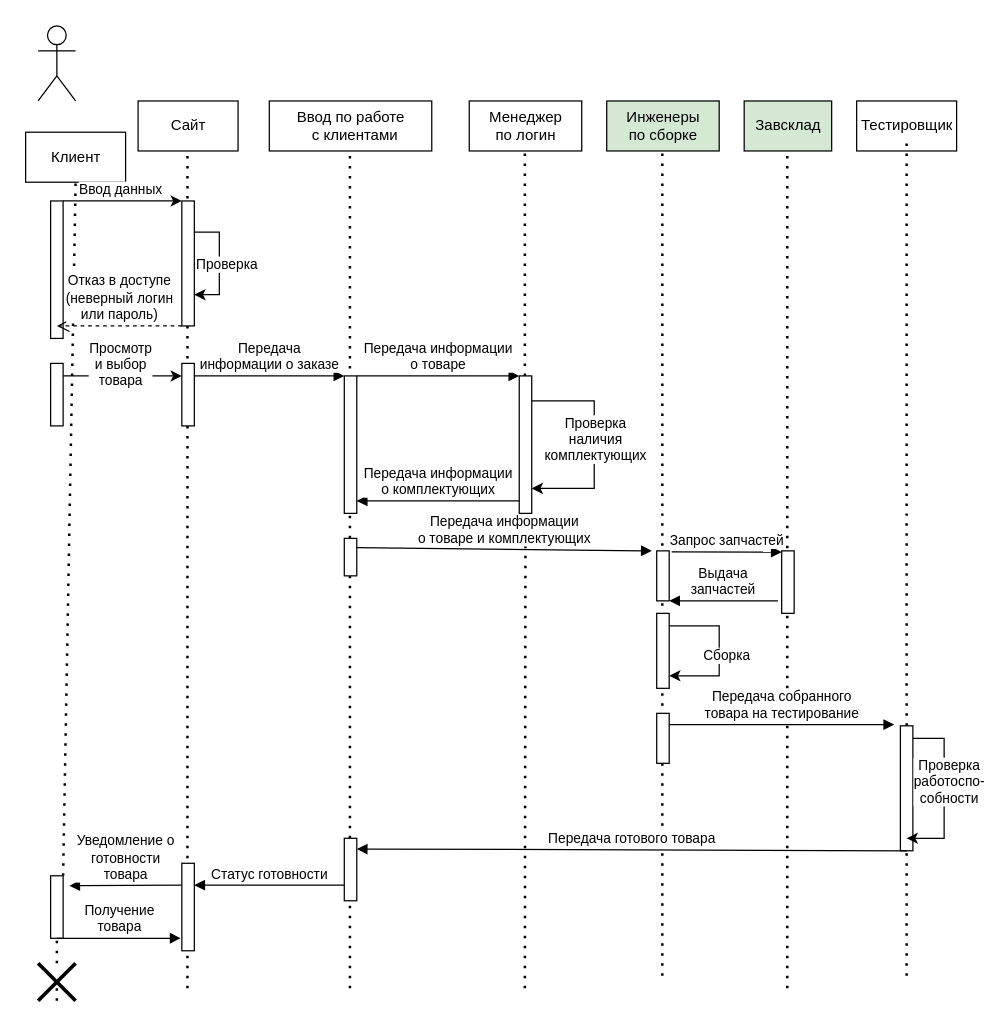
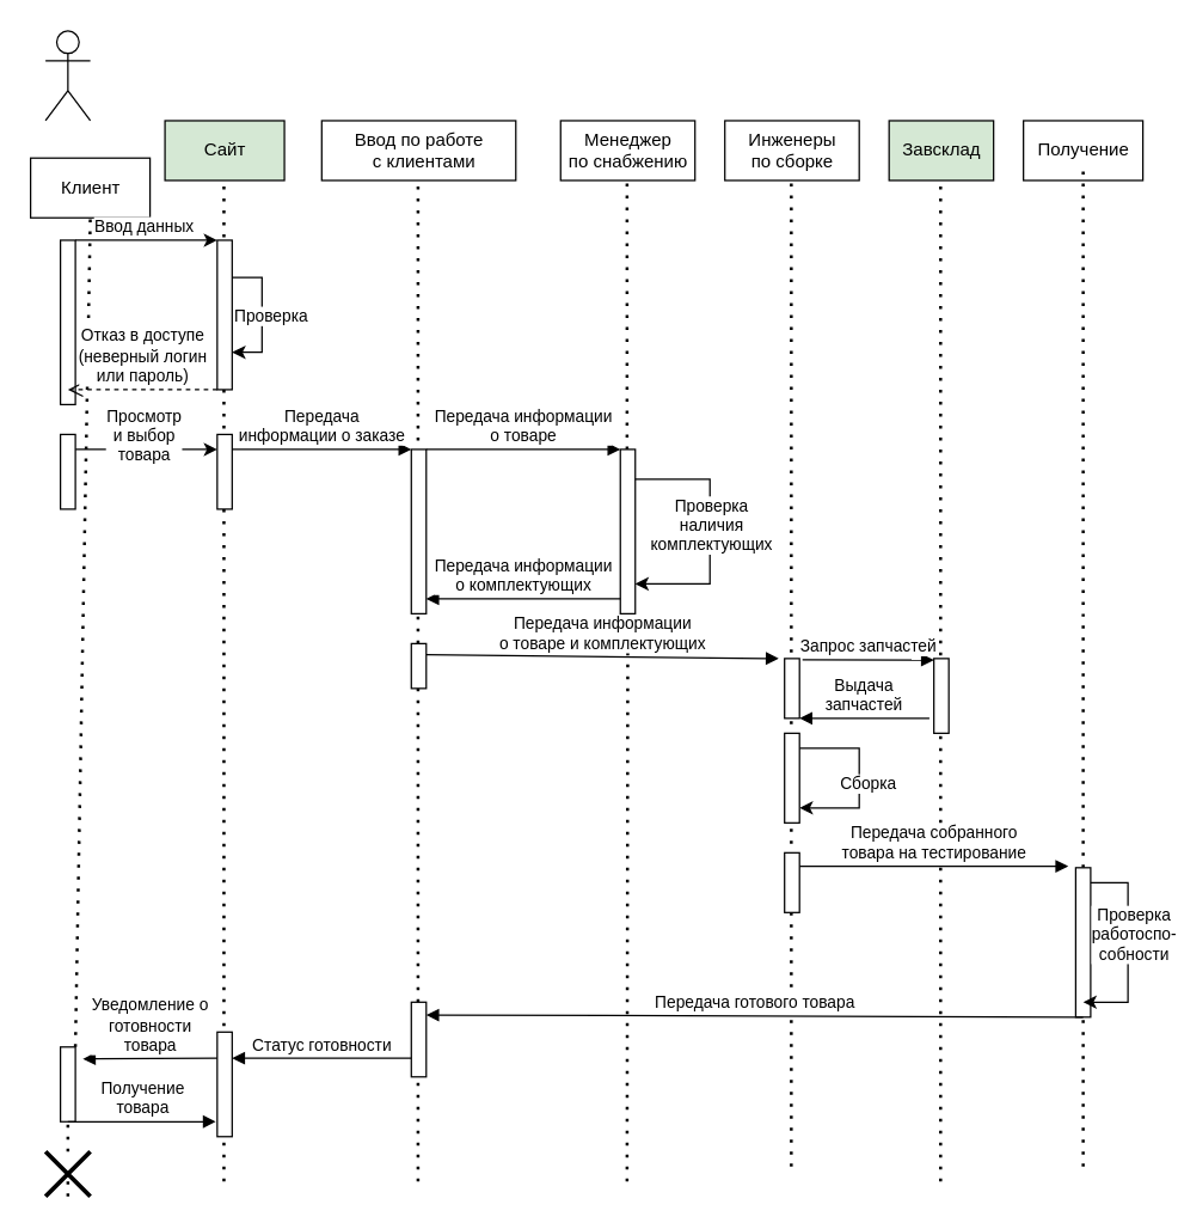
- <mxCell id="56" value="Сайт" style="html=1;" parent="1" vertex="1"><mxGeometry x="110" y="80" width="80" height="40" as="geometry" /></mxCell>
+ <mxCell id="56" value="Сайт" style="html=1;fillColor=#d5e8d4;" parent="1" vertex="1"><mxGeometry x="110" y="80" width="80" height="40" as="geometry" /></mxCell>
- <mxCell id="21" value="Менеджер &lt;br&gt;по логин" style="html=1;" parent="1" vertex="1"><mxGeometry x="375" y="80" width="90" height="40" as="geometry" /></mxCell>
+ <mxCell id="21" value="Менеджер &lt;br&gt;по снабжению" style="html=1;" parent="1" vertex="1"><mxGeometry x="375" y="80" width="90" height="40" as="geometry" /></mxCell>
- <mxCell id="19" value="Инженеры&lt;br&gt;по сборке" style="html=1;fillColor=#d5e8d4;" parent="1" vertex="1"><mxGeometry x="485" y="80" width="90" height="40" as="geometry" /></mxCell>
+ <mxCell id="19" value="Инженеры&lt;br&gt;по сборке" style="html=1;" parent="1" vertex="1"><mxGeometry x="485" y="80" width="90" height="40" as="geometry" /></mxCell>
- <mxCell id="37" value="Тестировщик" style="html=1;" parent="1" vertex="1"><mxGeometry x="685" y="80" width="80" height="40" as="geometry" /></mxCell>
+ <mxCell id="37" value="Получение" style="html=1;" parent="1" vertex="1"><mxGeometry x="685" y="80" width="80" height="40" as="geometry" /></mxCell>
